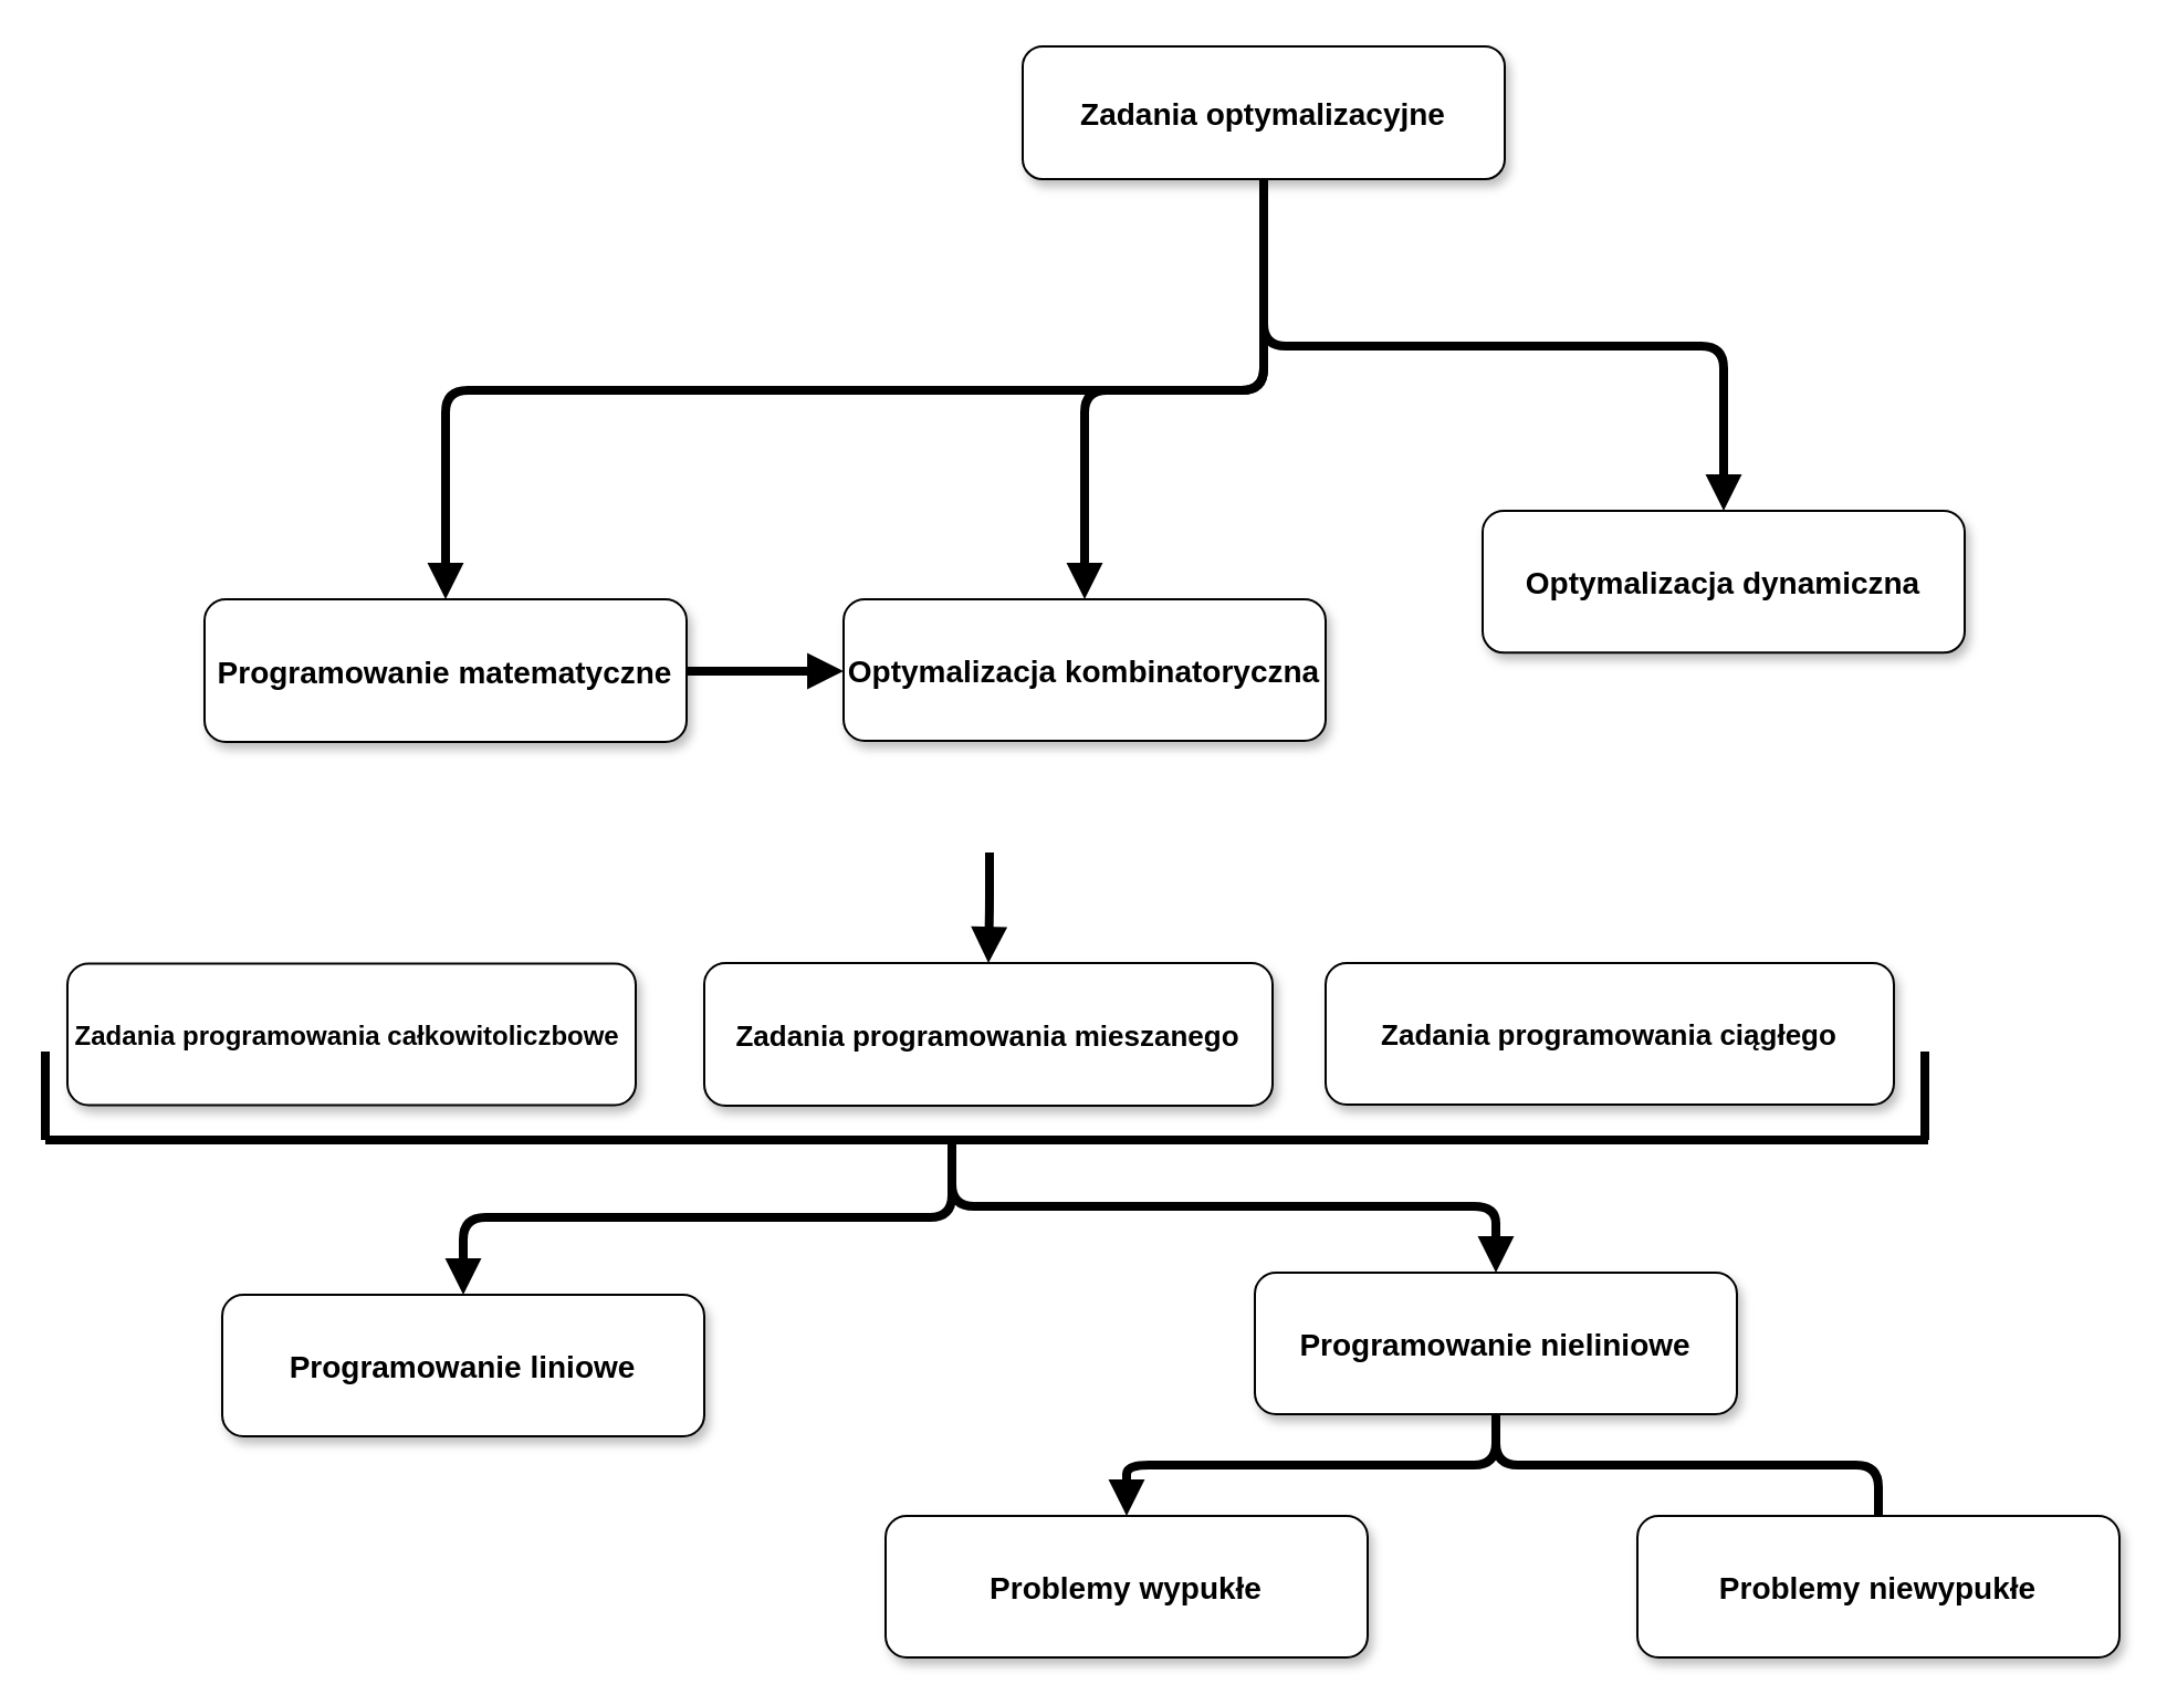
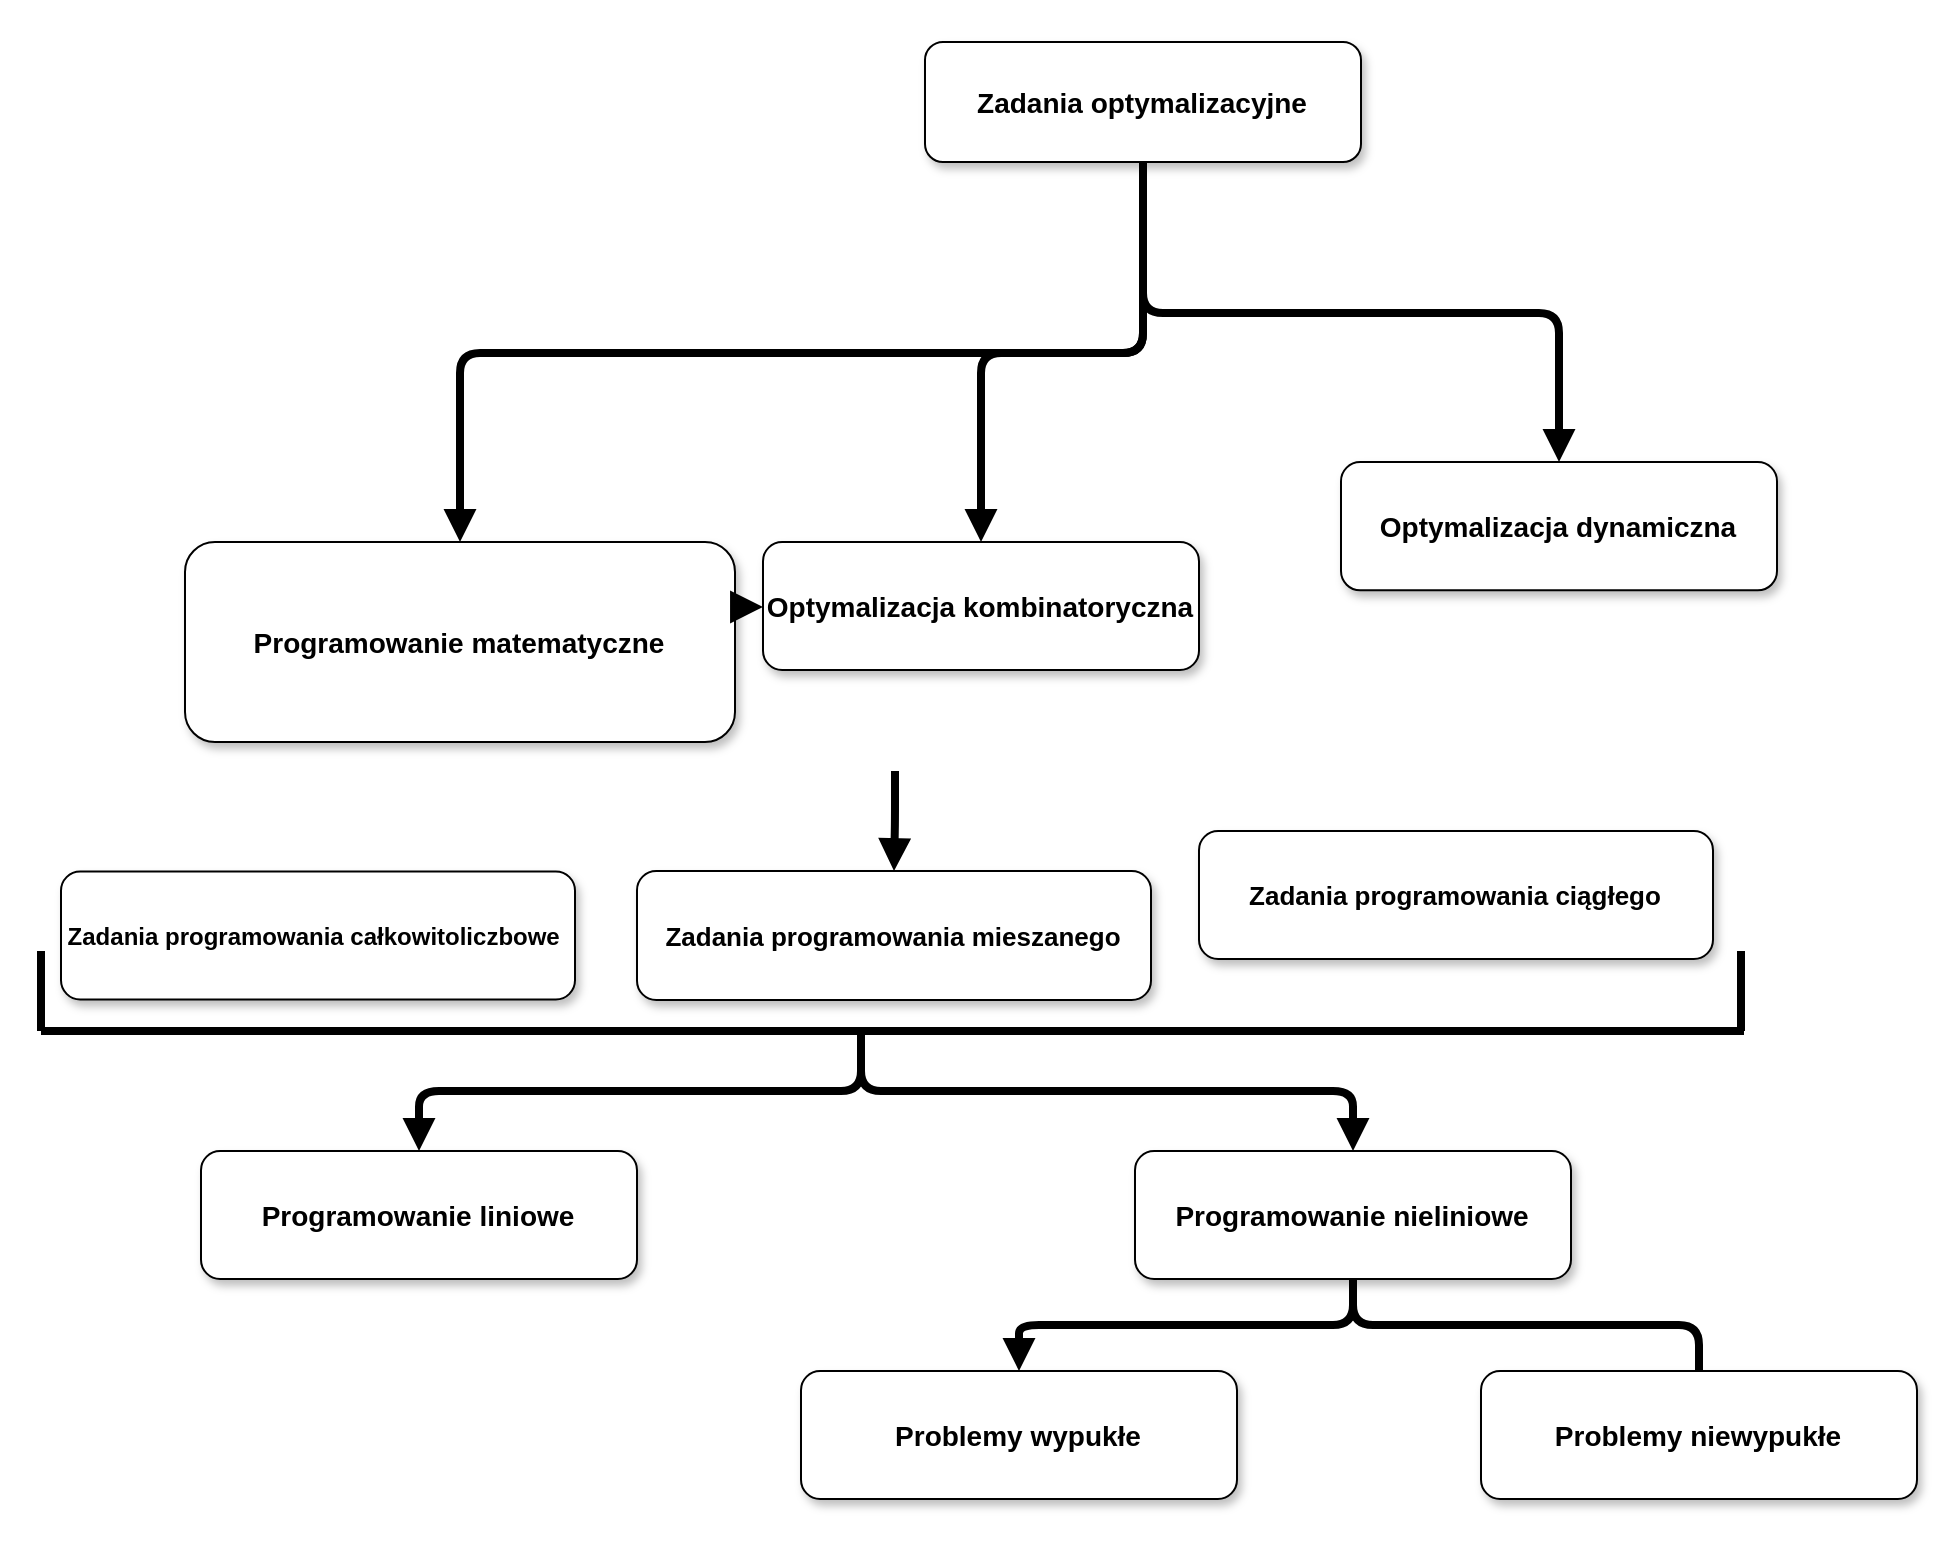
- <mxCell id="3" value="Programowanie matematyczne" style="rounded=1;shadow=1;fontStyle=1;fontSize=14;" parent="1" vertex="1"><mxGeometry x="92" y="270.5" width="218" height="64.5" as="geometry" /></mxCell>
+ <mxCell id="3" value="Programowanie matematyczne" style="rounded=1;shadow=1;fontStyle=1;fontSize=14;" parent="1" vertex="1"><mxGeometry x="92" y="270.5" width="275" height="100" as="geometry" /></mxCell>
- <mxCell id="8" value="Zadania programowania ciągłego" style="rounded=1;shadow=1;fontStyle=1;fontSize=13;" parent="1" vertex="1"><mxGeometry x="599" y="435" width="257" height="64" as="geometry" /></mxCell>
+ <mxCell id="8" value="Zadania programowania ciągłego" style="rounded=1;shadow=1;fontStyle=1;fontSize=13;" parent="1" vertex="1"><mxGeometry x="599" y="415" width="257" height="64" as="geometry" /></mxCell>
- <mxCell id="17" value="Programowanie liniowe" style="rounded=1;shadow=1;fontStyle=1;fontSize=14;" vertex="1" parent="1"><mxGeometry x="100" y="585" width="218" height="64" as="geometry" /></mxCell>
+ <mxCell id="17" value="Programowanie liniowe" style="rounded=1;shadow=1;fontStyle=1;fontSize=14;" vertex="1" parent="1"><mxGeometry x="100" y="575" width="218" height="64" as="geometry" /></mxCell>
